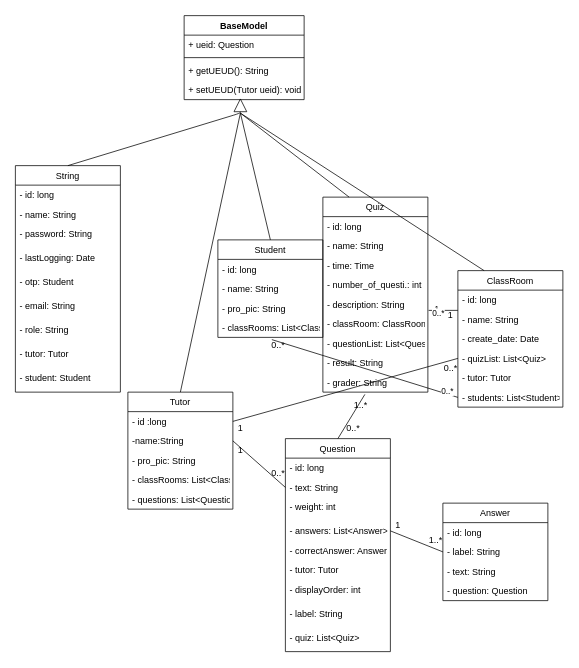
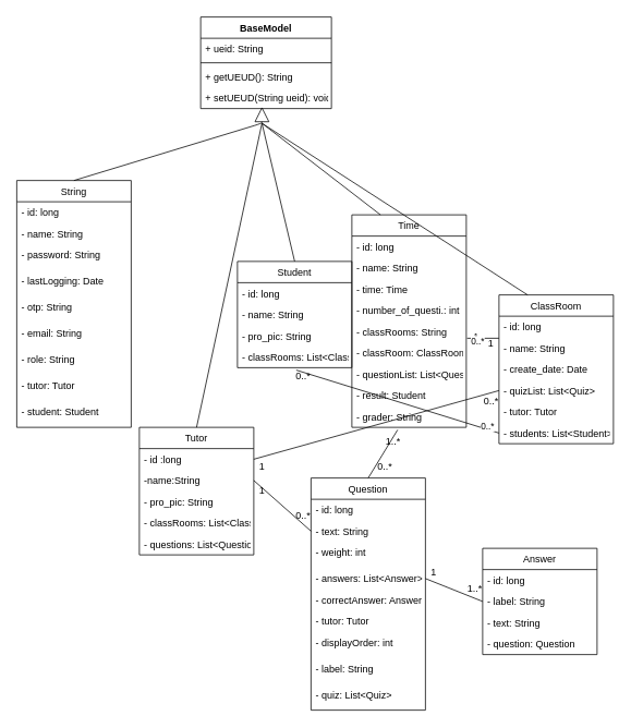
- <mxCell id="13" value="+ ueid: Question" style="text;strokeColor=none;fillColor=none;align=left;verticalAlign=top;spacingLeft=4;spacingRight=4;overflow=hidden;rotatable=0;points=[[0,0.5],[1,0.5]];portConstraint=eastwest;" vertex="1" parent="12"><mxGeometry y="26" width="160" height="26" as="geometry" /></mxCell>
+ <mxCell id="13" value="+ ueid: String" style="text;strokeColor=none;fillColor=none;align=left;verticalAlign=top;spacingLeft=4;spacingRight=4;overflow=hidden;rotatable=0;points=[[0,0.5],[1,0.5]];portConstraint=eastwest;" vertex="1" parent="12"><mxGeometry y="26" width="160" height="26" as="geometry" /></mxCell>
- <mxCell id="16" value="+ setUEUD(Tutor ueid): void" style="text;strokeColor=none;fillColor=none;align=left;verticalAlign=top;spacingLeft=4;spacingRight=4;overflow=hidden;rotatable=0;points=[[0,0.5],[1,0.5]];portConstraint=eastwest;" vertex="1" parent="12"><mxGeometry y="86" width="160" height="26" as="geometry" /></mxCell>
+ <mxCell id="16" value="+ setUEUD(String ueid): void" style="text;strokeColor=none;fillColor=none;align=left;verticalAlign=top;spacingLeft=4;spacingRight=4;overflow=hidden;rotatable=0;points=[[0,0.5],[1,0.5]];portConstraint=eastwest;" vertex="1" parent="12"><mxGeometry y="86" width="160" height="26" as="geometry" /></mxCell>
- <mxCell id="31" value="Quiz" style="swimlane;fontStyle=0;childLayout=stackLayout;horizontal=1;startSize=26;fillColor=none;horizontalStack=0;resizeParent=1;resizeParentMax=0;resizeLast=0;collapsible=1;marginBottom=0;" vertex="1" parent="1"><mxGeometry x="430" y="262" width="140" height="260" as="geometry" /></mxCell>
+ <mxCell id="31" value="Time" style="swimlane;fontStyle=0;childLayout=stackLayout;horizontal=1;startSize=26;fillColor=none;horizontalStack=0;resizeParent=1;resizeParentMax=0;resizeLast=0;collapsible=1;marginBottom=0;" vertex="1" parent="1"><mxGeometry x="430" y="262" width="140" height="260" as="geometry" /></mxCell>
- <mxCell id="7" value="- otp: Student" style="text;strokeColor=none;fillColor=none;align=left;verticalAlign=top;spacingLeft=4;spacingRight=4;overflow=hidden;rotatable=0;points=[[0,0.5],[1,0.5]];portConstraint=eastwest;" vertex="1" parent="2"><mxGeometry y="142" width="140" height="32" as="geometry" /></mxCell>
+ <mxCell id="7" value="- otp: String" style="text;strokeColor=none;fillColor=none;align=left;verticalAlign=top;spacingLeft=4;spacingRight=4;overflow=hidden;rotatable=0;points=[[0,0.5],[1,0.5]];portConstraint=eastwest;" vertex="1" parent="2"><mxGeometry y="142" width="140" height="32" as="geometry" /></mxCell>
- <mxCell id="36" value="- description: String" style="text;strokeColor=none;fillColor=none;align=left;verticalAlign=top;spacingLeft=4;spacingRight=4;overflow=hidden;rotatable=0;points=[[0,0.5],[1,0.5]];portConstraint=eastwest;" vertex="1" parent="31"><mxGeometry y="130" width="140" height="26" as="geometry" /></mxCell>
+ <mxCell id="36" value="- classRooms: String" style="text;strokeColor=none;fillColor=none;align=left;verticalAlign=top;spacingLeft=4;spacingRight=4;overflow=hidden;rotatable=0;points=[[0,0.5],[1,0.5]];portConstraint=eastwest;" vertex="1" parent="31"><mxGeometry y="130" width="140" height="26" as="geometry" /></mxCell>
- <mxCell id="39" value="- result: String" style="text;strokeColor=none;fillColor=none;align=left;verticalAlign=top;spacingLeft=4;spacingRight=4;overflow=hidden;rotatable=0;points=[[0,0.5],[1,0.5]];portConstraint=eastwest;" vertex="1" parent="31"><mxGeometry y="208" width="140" height="26" as="geometry" /></mxCell>
+ <mxCell id="39" value="- result: Student" style="text;strokeColor=none;fillColor=none;align=left;verticalAlign=top;spacingLeft=4;spacingRight=4;overflow=hidden;rotatable=0;points=[[0,0.5],[1,0.5]];portConstraint=eastwest;" vertex="1" parent="31"><mxGeometry y="208" width="140" height="26" as="geometry" /></mxCell>
